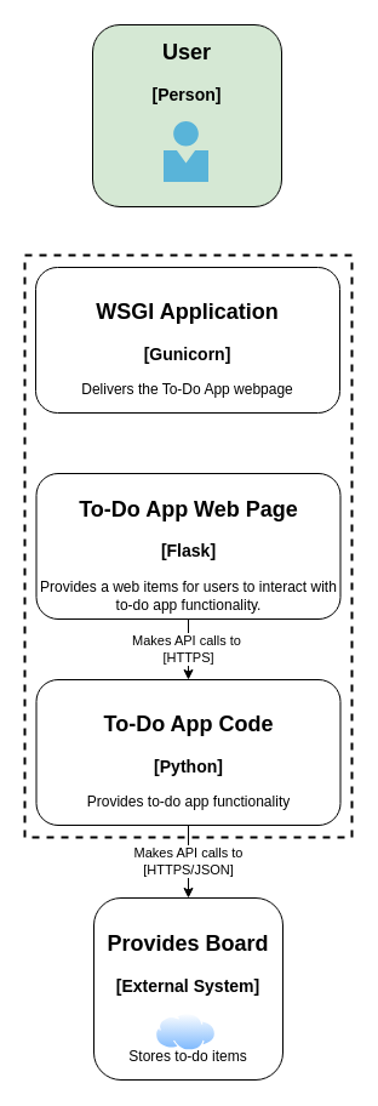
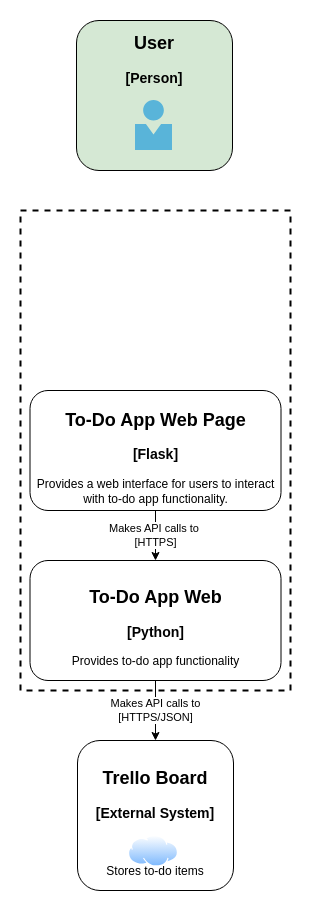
- <mxCell id="5" value="&lt;h2&gt;WSGI Application&lt;/h2&gt;&lt;h3&gt;[Gunicorn]&lt;/h3&gt;Delivers the To-Do App webpage" style="rounded=1;whiteSpace=wrap;html=1;" vertex="1" parent="1"><mxGeometry x="29" y="220" width="251" height="120" as="geometry" /></mxCell>
- <mxCell id="7" value="&lt;h2&gt;To-Do App Web Page&lt;/h2&gt;&lt;h3&gt;[Flask]&lt;/h3&gt;&lt;div&gt;Provides a web items for users to interact with to-do app functionality.&lt;/div&gt;" style="rounded=1;whiteSpace=wrap;html=1;" vertex="1" parent="1"><mxGeometry x="29.5" y="390" width="251" height="120" as="geometry" /></mxCell>
+ <mxCell id="7" value="&lt;h2&gt;To-Do App Web Page&lt;/h2&gt;&lt;h3&gt;[Flask]&lt;/h3&gt;&lt;div&gt;Provides a web interface for users to interact with to-do app functionality.&lt;/div&gt;" style="rounded=1;whiteSpace=wrap;html=1;" vertex="1" parent="1"><mxGeometry x="29.5" y="390" width="251" height="120" as="geometry" /></mxCell>
- <mxCell id="4" value="&lt;h2&gt;To-Do App Code&lt;/h2&gt;&lt;h3&gt;[Python]&lt;/h3&gt;&lt;div&gt;Provides to-do app functionality&lt;/div&gt;" style="rounded=1;whiteSpace=wrap;html=1;" vertex="1" parent="1"><mxGeometry x="29.5" y="560" width="251" height="120" as="geometry" /></mxCell>
+ <mxCell id="4" value="&lt;h2&gt;To-Do App Web&lt;/h2&gt;&lt;h3&gt;[Python]&lt;/h3&gt;&lt;div&gt;Provides to-do app functionality&lt;/div&gt;" style="rounded=1;whiteSpace=wrap;html=1;" vertex="1" parent="1"><mxGeometry x="29.5" y="560" width="251" height="120" as="geometry" /></mxCell>
- <mxCell id="8" value="&lt;h1&gt;&lt;/h1&gt;&lt;h2&gt;Provides Board&lt;/h2&gt;&lt;h3&gt;[External System]&lt;/h3&gt;&lt;br&gt;&lt;br&gt;Stores to-do items" style="rounded=1;whiteSpace=wrap;html=1;" vertex="1" parent="1"><mxGeometry x="77" y="740" width="156" height="150" as="geometry" /></mxCell>
+ <mxCell id="8" value="&lt;h1&gt;&lt;/h1&gt;&lt;h2&gt;Trello Board&lt;/h2&gt;&lt;h3&gt;[External System]&lt;/h3&gt;&lt;br&gt;&lt;br&gt;Stores to-do items" style="rounded=1;whiteSpace=wrap;html=1;" vertex="1" parent="1"><mxGeometry x="77" y="740" width="156" height="150" as="geometry" /></mxCell>
